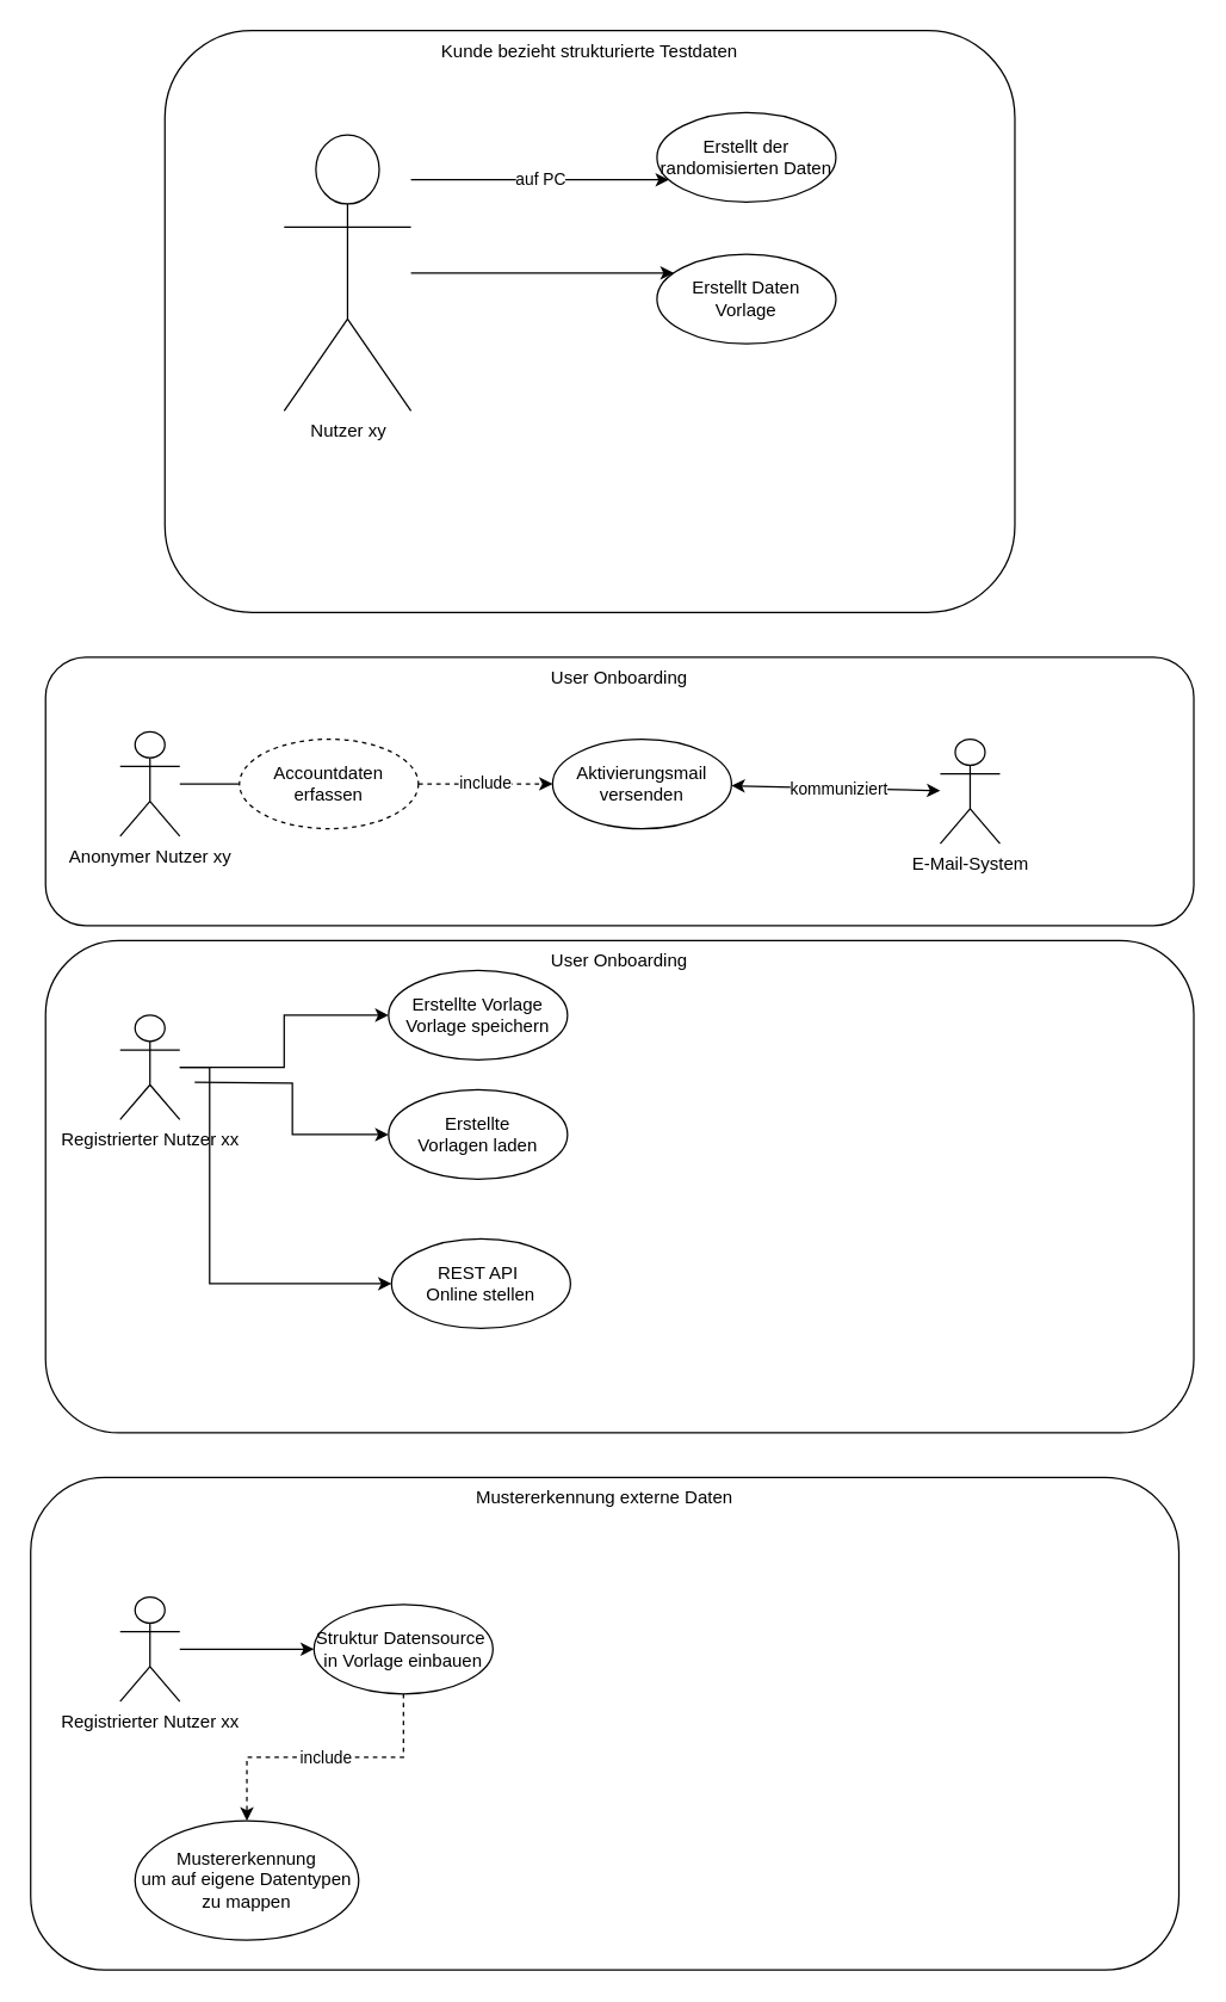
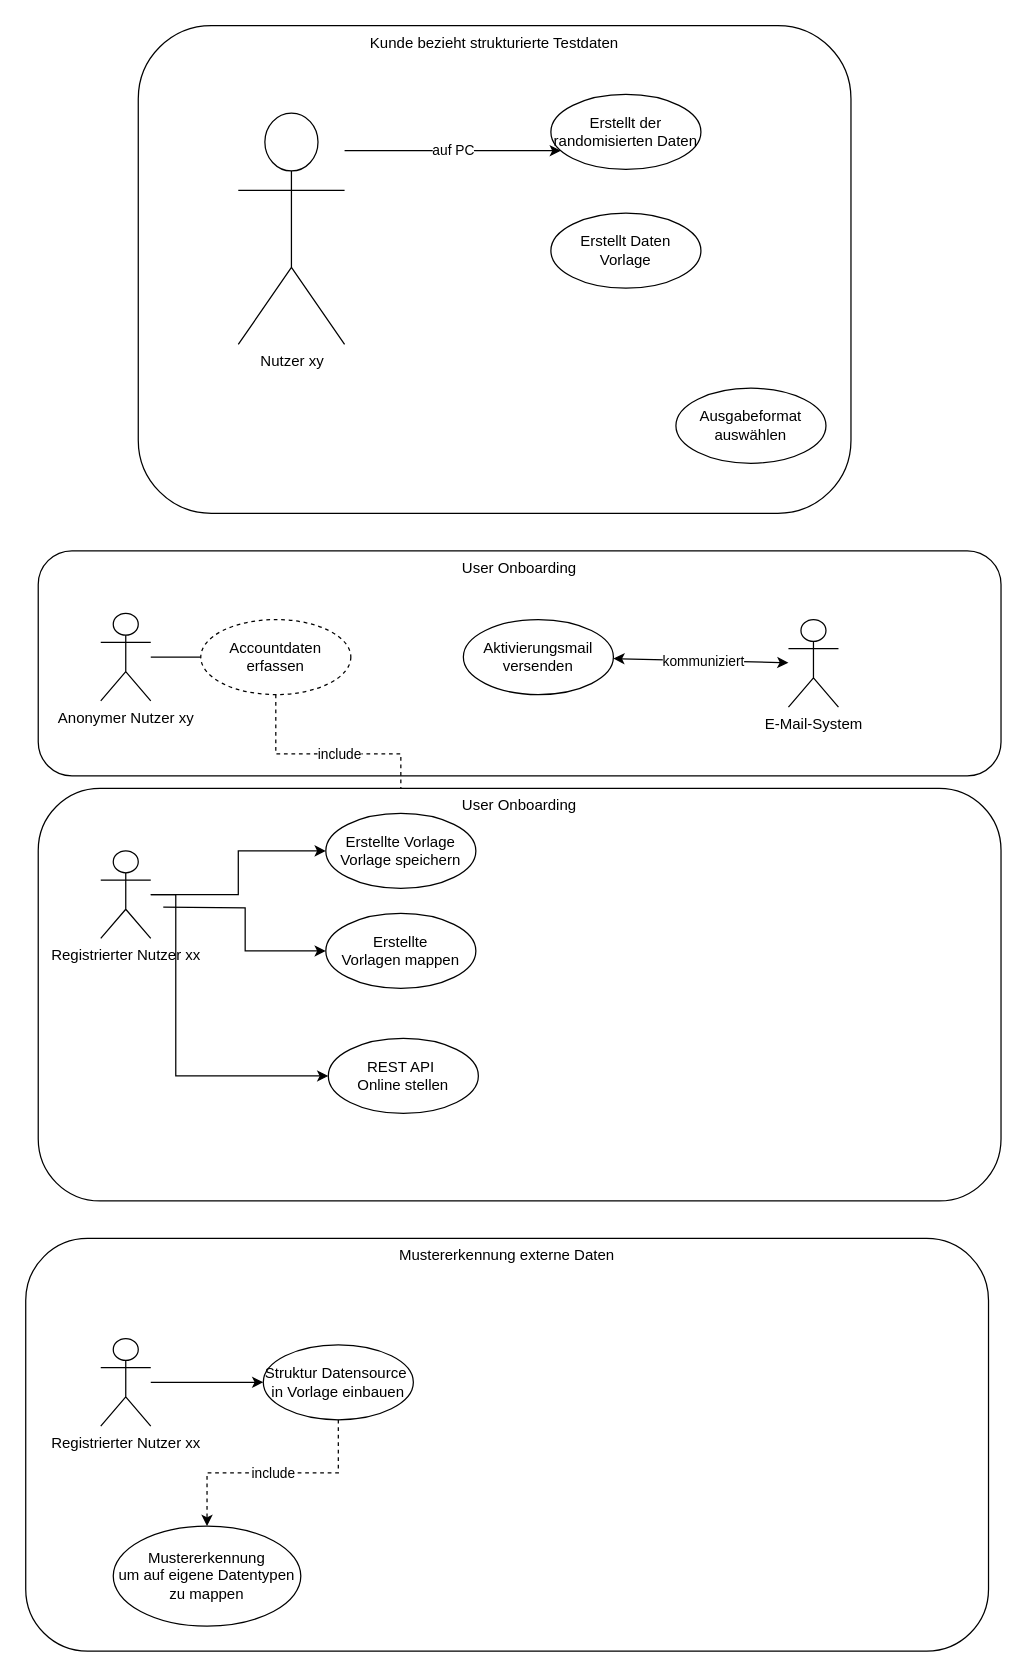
- <mxCell id="5" value="" style="edgeStyle=orthogonalEdgeStyle;rounded=0;orthogonalLoop=1;jettySize=auto;html=1;" edge="1" parent="1" source="6" target="3"><mxGeometry relative="1" as="geometry"><mxPoint x="350" y="200" as="sourcePoint" /><Array as="points"><mxPoint x="270" y="200" /></Array></mxGeometry></mxCell>
+ <mxCell id="16" value="Ausgabeformat&lt;br&gt;auswählen" style="ellipse;whiteSpace=wrap;html=1;" vertex="1" parent="1"><mxGeometry x="540" y="310" width="120" height="60" as="geometry" /></mxCell>
- <mxCell id="10" value="include" style="edgeStyle=orthogonalEdgeStyle;rounded=0;orthogonalLoop=1;jettySize=auto;html=1;dashed=1;" edge="1" parent="1" source="11" target="12"><mxGeometry relative="1" as="geometry" /></mxCell>
+ <mxCell id="10" value="include" style="edgeStyle=orthogonalEdgeStyle;rounded=0;orthogonalLoop=1;jettySize=auto;html=1;dashed=1;" edge="1" parent="1" source="11" target="21"><mxGeometry relative="1" as="geometry" /></mxCell>
- <mxCell id="22" value="Erstellte Vorlagen&amp;nbsp;laden" style="ellipse;whiteSpace=wrap;html=1;verticalAlign=middle;" vertex="1" parent="1"><mxGeometry x="260" y="730" width="120" height="60" as="geometry" /></mxCell>
+ <mxCell id="22" value="Erstellte Vorlagen&amp;nbsp;mappen" style="ellipse;whiteSpace=wrap;html=1;verticalAlign=middle;" vertex="1" parent="1"><mxGeometry x="260" y="730" width="120" height="60" as="geometry" /></mxCell>
